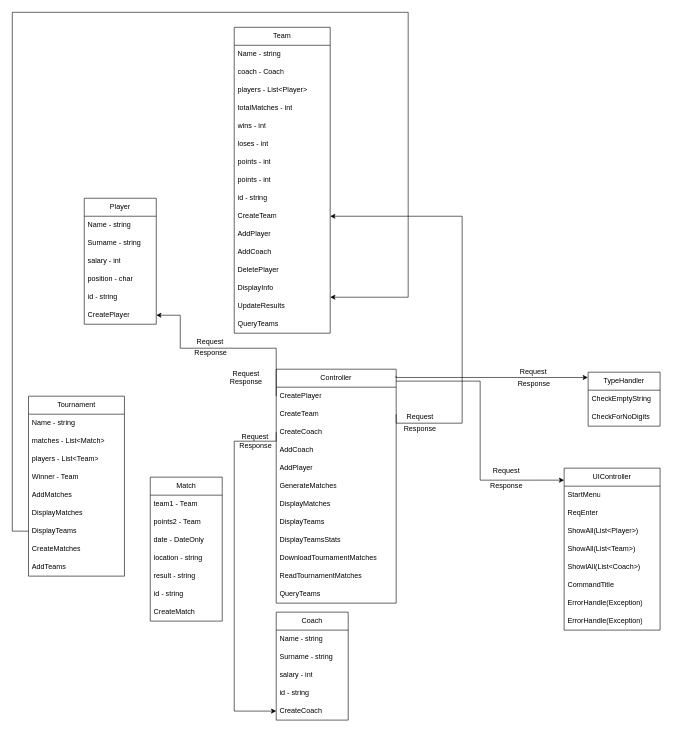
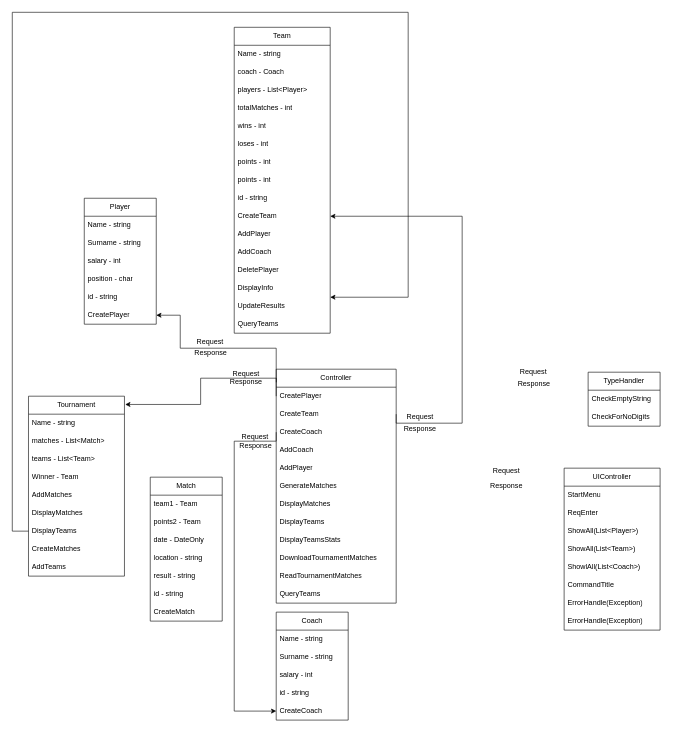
- <mxCell id="79" style="edgeStyle=orthogonalEdgeStyle;rounded=0;orthogonalLoop=1;jettySize=auto;html=1;exitX=0.998;exitY=0.029;exitDx=0;exitDy=0;exitPerimeter=0;entryX=-0.003;entryY=0.098;entryDx=0;entryDy=0;entryPerimeter=0;" parent="1" source="2" target="63" edge="1"><mxGeometry relative="1" as="geometry"><mxPoint x="790" y="640" as="targetPoint" /><Array as="points"><mxPoint x="660" y="629" /></Array></mxGeometry></mxCell>
+ <mxCell id="76" style="edgeStyle=orthogonalEdgeStyle;rounded=0;orthogonalLoop=1;jettySize=auto;html=1;exitX=0.001;exitY=0.056;exitDx=0;exitDy=0;entryX=1.008;entryY=0.046;entryDx=0;entryDy=0;entryPerimeter=0;exitPerimeter=0;" parent="1" source="2" target="15" edge="1"><mxGeometry relative="1" as="geometry"><Array as="points"><mxPoint y="630" x="460" /><mxPoint x="334" y="630" /><mxPoint x="334" y="674" /></Array></mxGeometry></mxCell>
- <mxCell id="18" value="players - List&amp;lt;Team&amp;gt;" style="text;strokeColor=none;fillColor=none;align=left;verticalAlign=middle;spacingLeft=4;spacingRight=4;overflow=hidden;points=[[0,0.5],[1,0.5]];portConstraint=eastwest;rotatable=0;whiteSpace=wrap;html=1;" parent="15" vertex="1"><mxGeometry y="90" width="160" height="30" as="geometry" /></mxCell>
+ <mxCell id="18" value="teams - List&amp;lt;Team&amp;gt;" style="text;strokeColor=none;fillColor=none;align=left;verticalAlign=middle;spacingLeft=4;spacingRight=4;overflow=hidden;points=[[0,0.5],[1,0.5]];portConstraint=eastwest;rotatable=0;whiteSpace=wrap;html=1;" parent="15" vertex="1"><mxGeometry y="90" width="160" height="30" as="geometry" /></mxCell>
- <mxCell id="78" style="edgeStyle=orthogonalEdgeStyle;rounded=0;orthogonalLoop=1;jettySize=auto;html=1;exitX=0.999;exitY=0.051;exitDx=0;exitDy=0;entryX=0;entryY=0.074;entryDx=0;entryDy=0;entryPerimeter=0;exitPerimeter=0;" parent="1" source="2" target="66" edge="1"><mxGeometry relative="1" as="geometry" /></mxCell>
